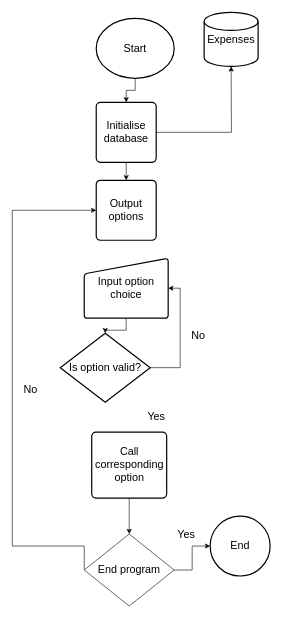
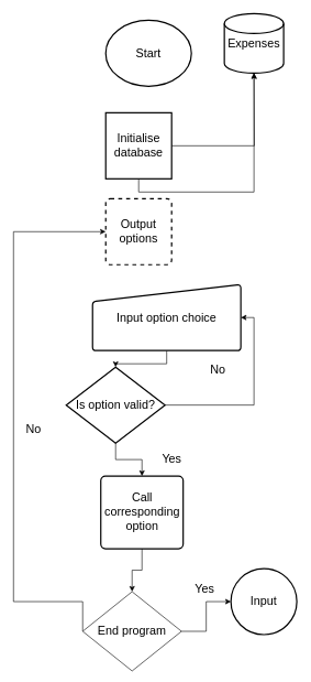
- <mxCell id="2" style="edgeStyle=orthogonalEdgeStyle;rounded=0;orthogonalLoop=1;jettySize=auto;html=1;exitX=0.5;exitY=1;exitDx=0;exitDy=0;exitPerimeter=0;entryX=0.5;entryY=0;entryDx=0;entryDy=0;" edge="1" parent="1" source="3" target="6"><mxGeometry relative="1" as="geometry" /></mxCell>
- <mxCell id="6" value="&lt;font style=&quot;font-size: 18px&quot;&gt;Initialise database&lt;/font&gt;" style="rounded=1;whiteSpace=wrap;html=1;absoluteArcSize=1;arcSize=14;strokeWidth=2;" vertex="1" parent="1"><mxGeometry x="160" y="170" width="100" height="100" as="geometry" /></mxCell>
+ <mxCell id="6" value="&lt;font style=&quot;font-size: 18px&quot;&gt;Initialise database&lt;/font&gt;" style="whiteSpace=wrap;html=1;absoluteArcSize=1;arcSize=14;strokeWidth=2;rounded=0;" vertex="1" parent="1"><mxGeometry x="160" y="170" width="100" height="100" as="geometry" /></mxCell>
- <mxCell id="4" style="edgeStyle=orthogonalEdgeStyle;rounded=0;orthogonalLoop=1;jettySize=auto;html=1;exitX=0.5;exitY=1;exitDx=0;exitDy=0;entryX=0.5;entryY=0;entryDx=0;entryDy=0;" edge="1" parent="1" source="6" target="7"><mxGeometry relative="1" as="geometry" /></mxCell>
+ <mxCell id="4" style="edgeStyle=orthogonalEdgeStyle;rounded=0;orthogonalLoop=1;jettySize=auto;html=1;exitX=0.5;exitY=1;exitDx=0;exitDy=0;" edge="1" parent="1" source="6" target="10"><mxGeometry relative="1" as="geometry" /></mxCell>
- <mxCell id="7" value="&lt;font style=&quot;font-size: 18px&quot;&gt;Output options&lt;/font&gt;" style="rounded=1;whiteSpace=wrap;html=1;absoluteArcSize=1;arcSize=14;strokeWidth=2;" vertex="1" parent="1"><mxGeometry x="160" y="300" width="100" height="100" as="geometry" /></mxCell>
+ <mxCell id="7" value="&lt;font style=&quot;font-size: 18px&quot;&gt;Output options&lt;/font&gt;" style="rounded=1;whiteSpace=wrap;html=1;absoluteArcSize=1;arcSize=14;strokeWidth=2;dashed=1;" vertex="1" parent="1"><mxGeometry x="160" y="300" width="100" height="100" as="geometry" /></mxCell>
- <mxCell id="9" value="&lt;div&gt;&lt;font style=&quot;font-size: 18px&quot;&gt;Input option choice&lt;br&gt;&lt;/font&gt;&lt;/div&gt;" style="html=1;strokeWidth=2;shape=manualInput;whiteSpace=wrap;rounded=1;size=26;arcSize=11;" vertex="1" parent="1"><mxGeometry x="140" y="430" width="140" height="100" as="geometry" /></mxCell>
+ <mxCell id="9" value="&lt;div&gt;&lt;font style=&quot;font-size: 18px&quot;&gt;Input option choice&lt;br&gt;&lt;/font&gt;&lt;/div&gt;" style="html=1;strokeWidth=2;shape=manualInput;whiteSpace=wrap;rounded=1;size=26;arcSize=11;" vertex="1" parent="1"><mxGeometry x="140" y="430" width="225" height="100" as="geometry" /></mxCell>
+ <mxCell id="12" style="edgeStyle=orthogonalEdgeStyle;rounded=0;orthogonalLoop=1;jettySize=auto;html=1;exitX=0.5;exitY=1;exitDx=0;exitDy=0;exitPerimeter=0;entryX=0.5;entryY=0;entryDx=0;entryDy=0;" edge="1" parent="1" source="13" target="16"><mxGeometry relative="1" as="geometry" /></mxCell>
- <mxCell id="21" value="&lt;font style=&quot;font-size: 18px&quot;&gt;End&lt;/font&gt;" style="strokeWidth=2;html=1;shape=mxgraph.flowchart.start_2;whiteSpace=wrap;" vertex="1" parent="1"><mxGeometry x="350" y="860" width="100" height="100" as="geometry" /></mxCell>
+ <mxCell id="21" value="&lt;font style=&quot;font-size: 18px&quot;&gt;Input&lt;/font&gt;" style="strokeWidth=2;html=1;shape=mxgraph.flowchart.start_2;whiteSpace=wrap;" vertex="1" parent="1"><mxGeometry x="350" y="860" width="100" height="100" as="geometry" /></mxCell>
- <mxCell id="19" value="&lt;font style=&quot;font-size: 18px&quot;&gt;End program&lt;/font&gt;" style="rhombus;whiteSpace=wrap;html=1;" vertex="1" parent="1"><mxGeometry x="140" y="890" width="150" height="120" as="geometry" /></mxCell>
+ <mxCell id="19" value="&lt;font style=&quot;font-size: 18px&quot;&gt;End program&lt;/font&gt;" style="rhombus;whiteSpace=wrap;html=1;" vertex="1" parent="1"><mxGeometry x="125" y="895" width="150" height="120" as="geometry" /></mxCell>
